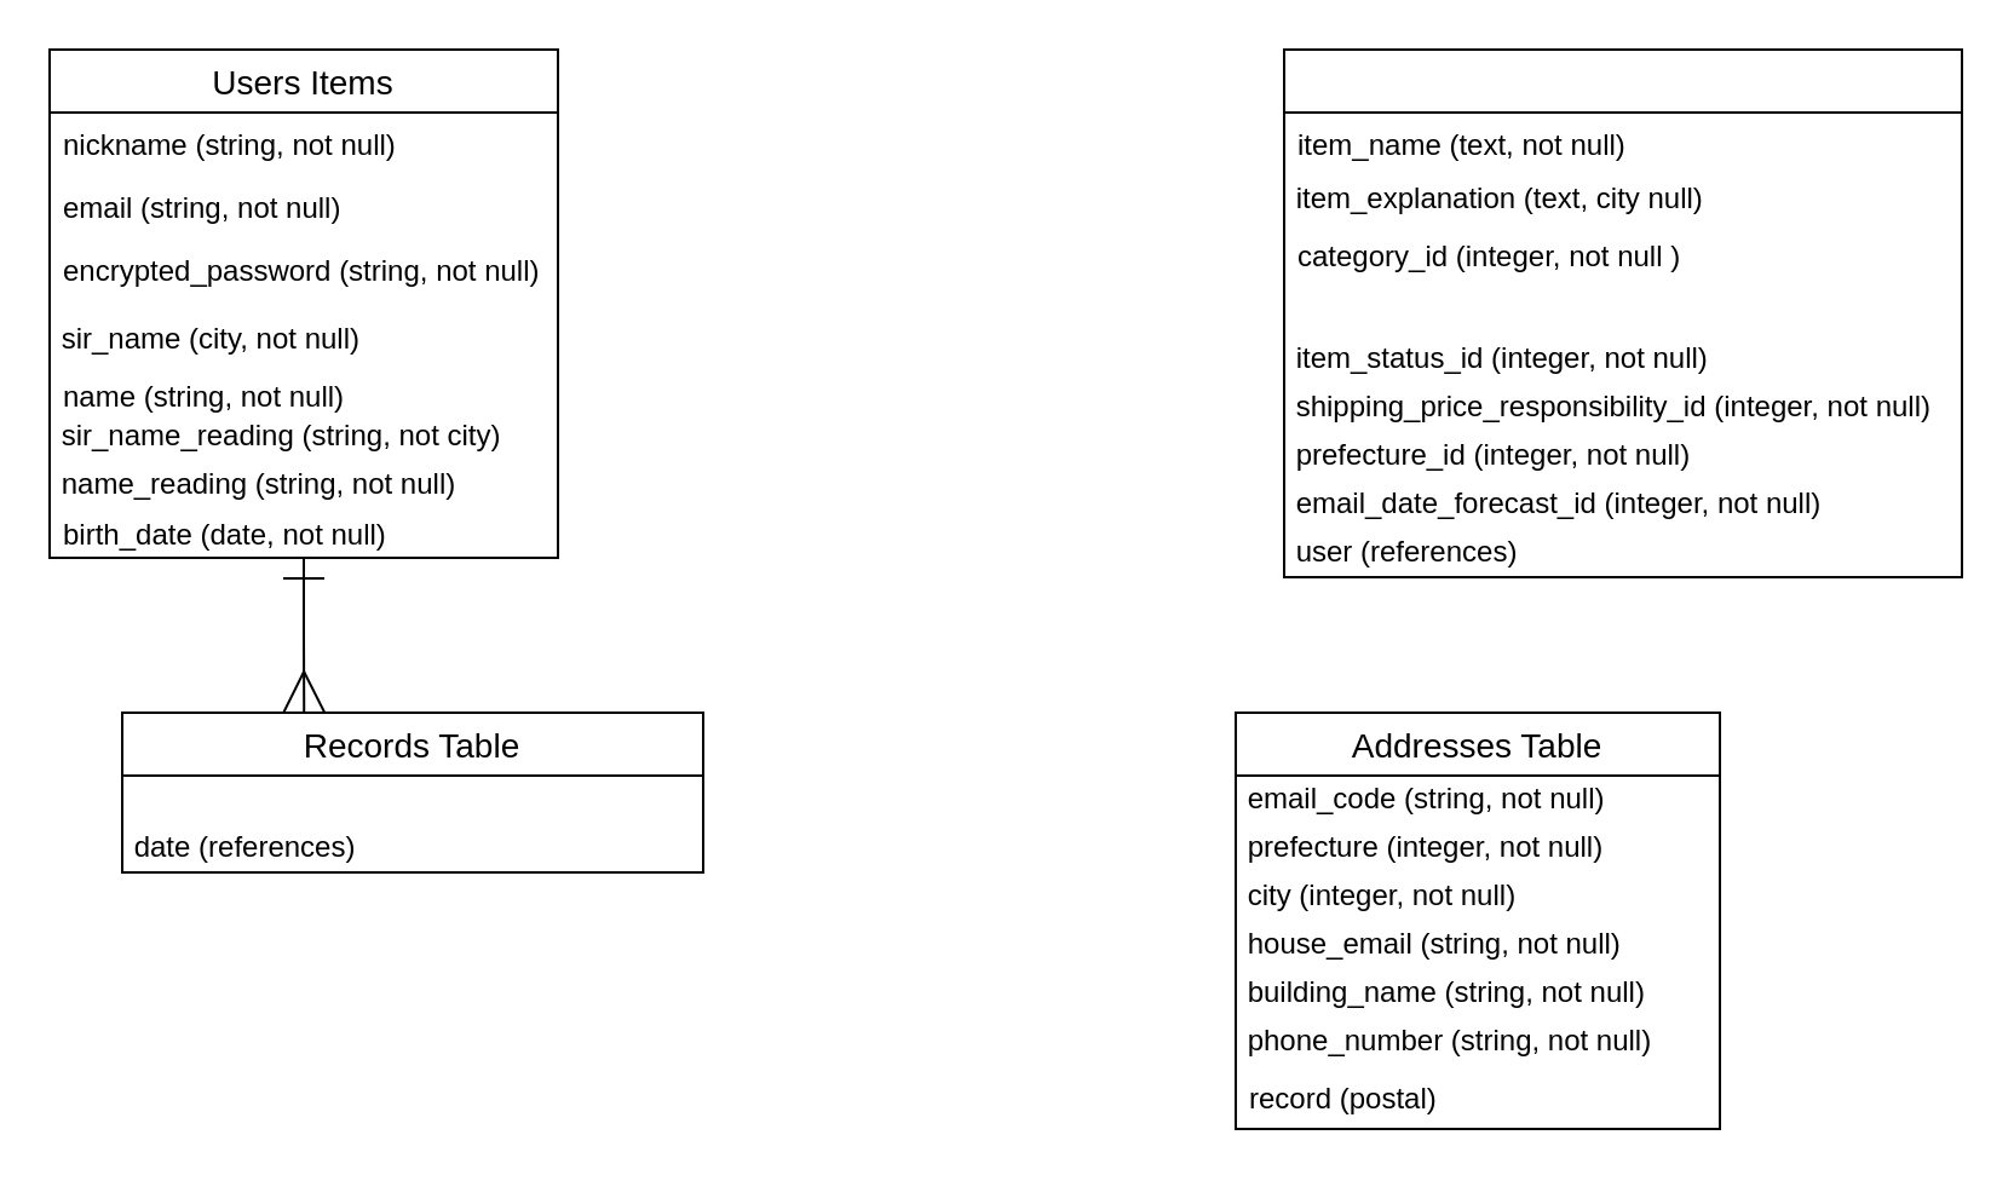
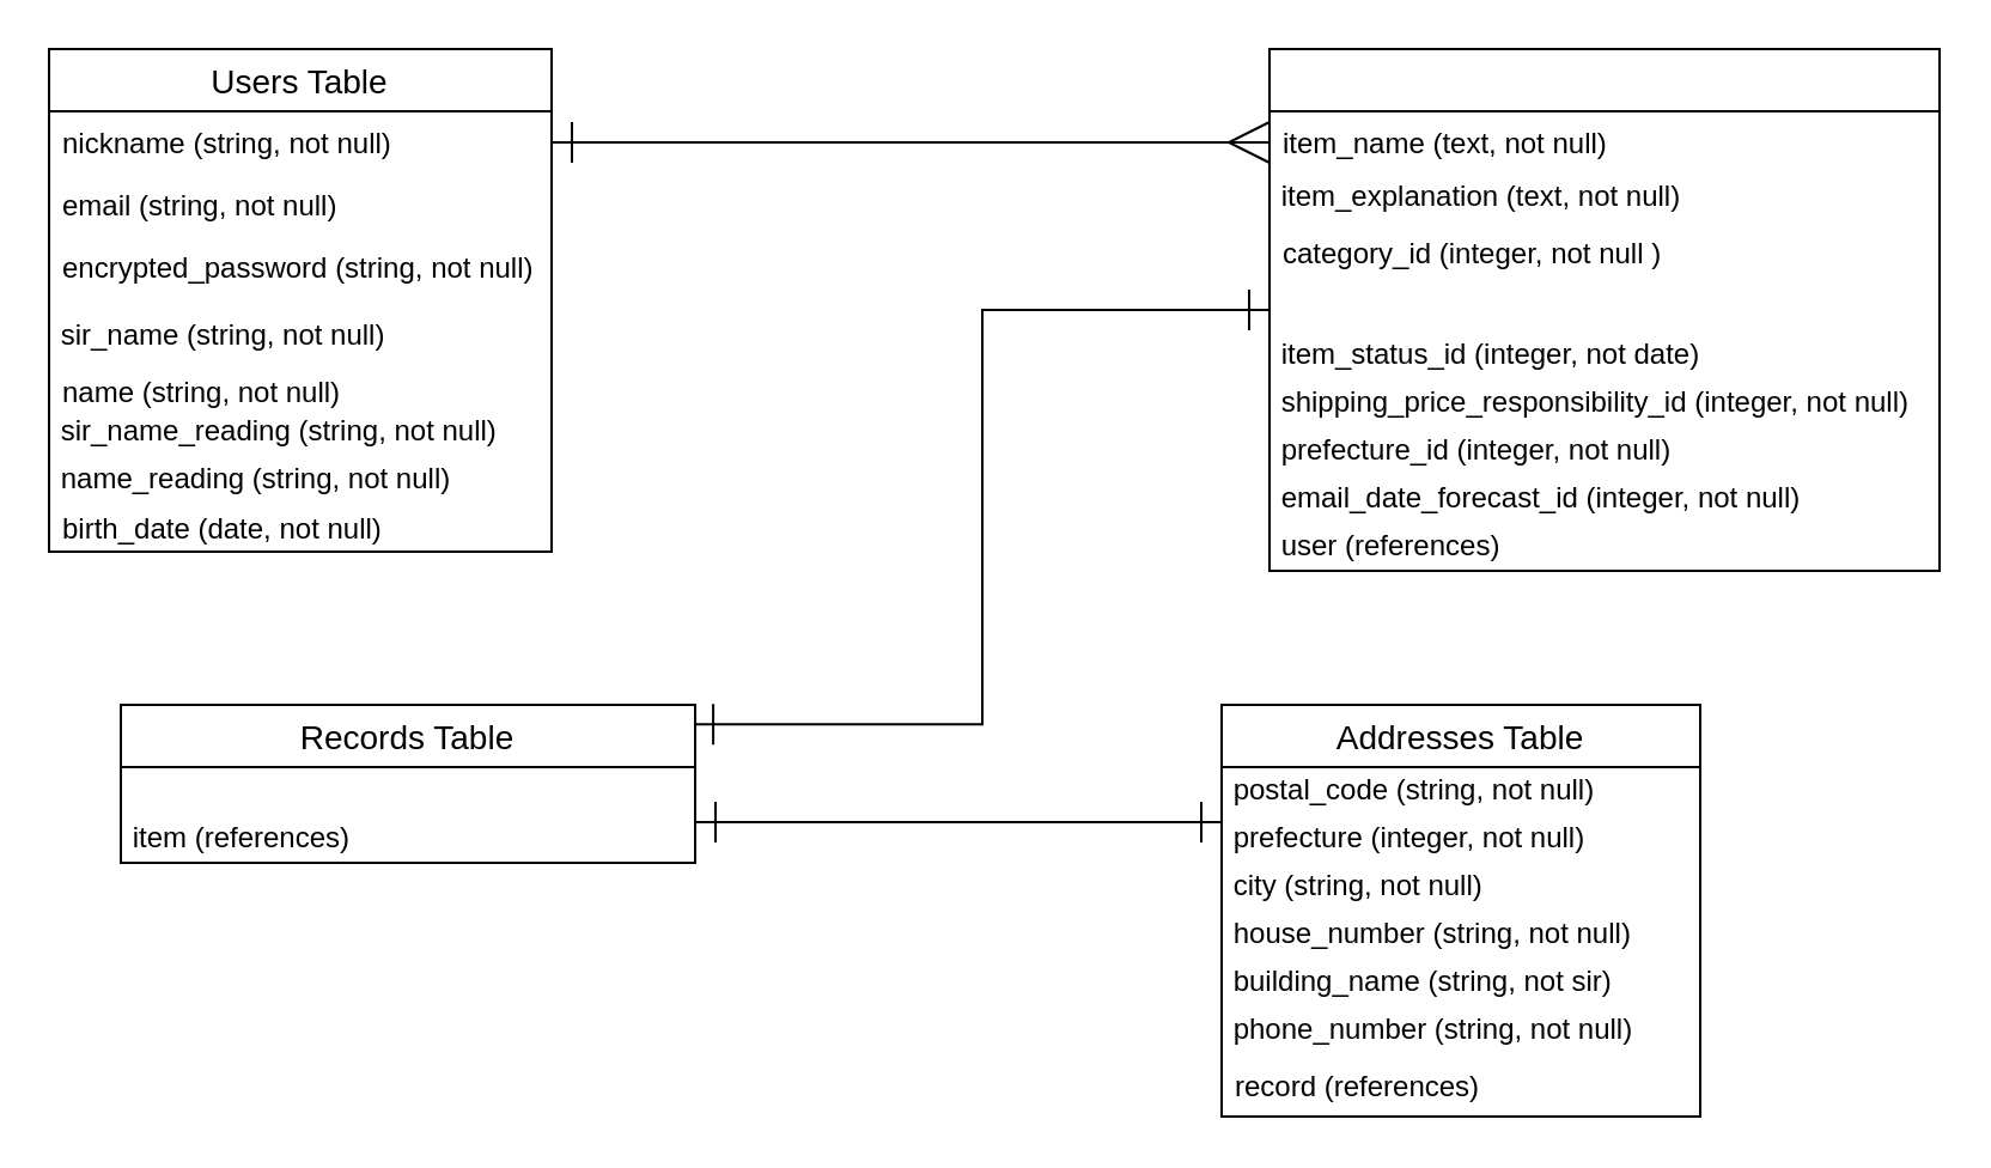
- <mxCell id="2" value="Users Items" style="swimlane;fontStyle=0;childLayout=stackLayout;horizontal=1;startSize=26;horizontalStack=0;resizeParent=1;resizeParentMax=0;resizeLast=0;collapsible=1;marginBottom=0;align=center;fontSize=14;" parent="1" vertex="1"><mxGeometry x="20" y="20" width="210" height="210" as="geometry" /></mxCell>
+ <mxCell id="2" value="Users Table" style="swimlane;fontStyle=0;childLayout=stackLayout;horizontal=1;startSize=26;horizontalStack=0;resizeParent=1;resizeParentMax=0;resizeLast=0;collapsible=1;marginBottom=0;align=center;fontSize=14;" parent="1" vertex="1"><mxGeometry x="20" y="20" width="210" height="210" as="geometry" /></mxCell>
+ <mxCell id="24" style="edgeStyle=orthogonalEdgeStyle;rounded=0;orthogonalLoop=1;jettySize=auto;html=1;exitX=1;exitY=0.5;exitDx=0;exitDy=0;entryX=0;entryY=0.5;entryDx=0;entryDy=0;startArrow=ERone;startFill=0;endArrow=ERmany;endFill=0;endSize=15;startSize=15;" edge="1" parent="1" source="3" target="15"><mxGeometry relative="1" as="geometry" /></mxCell>
- <mxCell id="16" value="&amp;nbsp;item_explanation (text, city null)" style="text;html=1;resizable=0;autosize=1;align=left;verticalAlign=middle;points=[];fillColor=none;strokeColor=none;rounded=0;" vertex="1" parent="14"><mxGeometry y="52" width="280" height="20" as="geometry" /></mxCell>
+ <mxCell id="16" value="&amp;nbsp;item_explanation (text, not null)" style="text;html=1;resizable=0;autosize=1;align=left;verticalAlign=middle;points=[];fillColor=none;strokeColor=none;rounded=0;" vertex="1" parent="14"><mxGeometry y="52" width="280" height="20" as="geometry" /></mxCell>
- <mxCell id="7" value="&amp;nbsp;sir_&lt;span style=&quot;&quot;&gt;name (city, not null)&lt;/span&gt;" style="text;html=1;resizable=0;autosize=1;align=left;verticalAlign=middle;points=[];fillColor=none;strokeColor=none;rounded=0;" vertex="1" parent="2"><mxGeometry y="110" width="210" height="20" as="geometry" /></mxCell>
+ <mxCell id="7" value="&amp;nbsp;sir_&lt;span style=&quot;&quot;&gt;name (string, not null)&lt;/span&gt;" style="text;html=1;resizable=0;autosize=1;align=left;verticalAlign=middle;points=[];fillColor=none;strokeColor=none;rounded=0;" vertex="1" parent="2"><mxGeometry y="110" width="210" height="20" as="geometry" /></mxCell>
- <mxCell id="19" value="&amp;nbsp;item_status_id (integer, not null)" style="text;html=1;resizable=0;autosize=1;align=left;verticalAlign=middle;points=[];fillColor=none;strokeColor=none;rounded=0;" parent="14" vertex="1"><mxGeometry y="118" width="280" height="20" as="geometry" /></mxCell>
+ <mxCell id="19" value="&amp;nbsp;item_status_id (integer, not date)" style="text;html=1;resizable=0;autosize=1;align=left;verticalAlign=middle;points=[];fillColor=none;strokeColor=none;rounded=0;" parent="14" vertex="1"><mxGeometry y="118" width="280" height="20" as="geometry" /></mxCell>
- <mxCell id="9" value="&lt;span&gt;&amp;nbsp;sir_&lt;/span&gt;&lt;span&gt;name_reading (string, not city)&lt;/span&gt;" style="text;html=1;resizable=0;autosize=1;align=left;verticalAlign=middle;points=[];fillColor=none;strokeColor=none;rounded=0;" vertex="1" parent="2"><mxGeometry y="150" width="210" height="20" as="geometry" /></mxCell>
+ <mxCell id="9" value="&lt;span&gt;&amp;nbsp;sir_&lt;/span&gt;&lt;span&gt;name_reading (string, not null)&lt;/span&gt;" style="text;html=1;resizable=0;autosize=1;align=left;verticalAlign=middle;points=[];fillColor=none;strokeColor=none;rounded=0;" vertex="1" parent="2"><mxGeometry y="150" width="210" height="20" as="geometry" /></mxCell>
+ <mxCell id="12" style="edgeStyle=orthogonalEdgeStyle;rounded=0;orthogonalLoop=1;jettySize=auto;html=1;entryX=0.996;entryY=0.123;entryDx=0;entryDy=0;entryPerimeter=0;startArrow=ERone;startFill=0;endArrow=ERone;endFill=0;endSize=15;startSize=15;" parent="1" source="14" target="33" edge="1"><mxGeometry relative="1" as="geometry" /></mxCell>
- <mxCell id="36" style="edgeStyle=orthogonalEdgeStyle;rounded=0;orthogonalLoop=1;jettySize=auto;html=1;entryX=0.313;entryY=0;entryDx=0;entryDy=0;entryPerimeter=0;startArrow=ERone;startFill=0;startSize=15;endArrow=ERmany;endFill=0;endSize=15;" edge="1" parent="1" source="11" target="33"><mxGeometry relative="1" as="geometry" /></mxCell>
- <mxCell id="26" value="&amp;nbsp;email_code (string, not null)" style="text;html=1;resizable=0;autosize=1;align=left;verticalAlign=middle;points=[];fillColor=none;strokeColor=none;rounded=0;" vertex="1" parent="25"><mxGeometry y="26" width="200" height="20" as="geometry" /></mxCell>
+ <mxCell id="26" value="&amp;nbsp;postal_code (string, not null)" style="text;html=1;resizable=0;autosize=1;align=left;verticalAlign=middle;points=[];fillColor=none;strokeColor=none;rounded=0;" vertex="1" parent="25"><mxGeometry y="26" width="200" height="20" as="geometry" /></mxCell>
+ <mxCell id="13" style="edgeStyle=orthogonalEdgeStyle;rounded=0;orthogonalLoop=1;jettySize=auto;html=1;startArrow=ERone;startFill=0;endArrow=ERone;endFill=0;endSize=15;startSize=15;" parent="1" source="25" target="33" edge="1"><mxGeometry relative="1" as="geometry"><Array as="points"><mxPoint x="480" y="343" /><mxPoint x="480" y="343" /></Array></mxGeometry></mxCell>
- <mxCell id="35" value="&amp;nbsp;date (references)" style="text;html=1;resizable=0;autosize=1;align=left;verticalAlign=middle;points=[];fillColor=none;strokeColor=none;rounded=0;" parent="33" vertex="1"><mxGeometry y="46" width="240" height="20" as="geometry" /></mxCell>
+ <mxCell id="35" value="&amp;nbsp;item (references)" style="text;html=1;resizable=0;autosize=1;align=left;verticalAlign=middle;points=[];fillColor=none;strokeColor=none;rounded=0;" parent="33" vertex="1"><mxGeometry y="46" width="240" height="20" as="geometry" /></mxCell>
- <mxCell id="28" value="&amp;nbsp;city&lt;span style=&quot;&quot;&gt;&amp;nbsp;(integer, not null)&lt;/span&gt;" style="text;html=1;resizable=0;autosize=1;align=left;verticalAlign=middle;points=[];fillColor=none;strokeColor=none;rounded=0;" vertex="1" parent="25"><mxGeometry y="66" width="200" height="20" as="geometry" /></mxCell>
+ <mxCell id="28" value="&amp;nbsp;city&lt;span style=&quot;&quot;&gt;&amp;nbsp;(string, not null)&lt;/span&gt;" style="text;html=1;resizable=0;autosize=1;align=left;verticalAlign=middle;points=[];fillColor=none;strokeColor=none;rounded=0;" vertex="1" parent="25"><mxGeometry y="66" width="200" height="20" as="geometry" /></mxCell>
- <mxCell id="29" value="&amp;nbsp;&lt;span&gt;house_email (string, not null)&lt;/span&gt;" style="text;html=1;resizable=0;autosize=1;align=left;verticalAlign=middle;points=[];fillColor=none;strokeColor=none;rounded=0;" vertex="1" parent="25"><mxGeometry y="86" width="200" height="20" as="geometry" /></mxCell>
+ <mxCell id="29" value="&amp;nbsp;&lt;span&gt;house_number (string, not null)&lt;/span&gt;" style="text;html=1;resizable=0;autosize=1;align=left;verticalAlign=middle;points=[];fillColor=none;strokeColor=none;rounded=0;" vertex="1" parent="25"><mxGeometry y="86" width="200" height="20" as="geometry" /></mxCell>
- <mxCell id="30" value="&amp;nbsp;building_name&lt;span style=&quot;&quot;&gt;&amp;nbsp;(string, not null)&lt;/span&gt;" style="text;html=1;resizable=0;autosize=1;align=left;verticalAlign=middle;points=[];fillColor=none;strokeColor=none;rounded=0;" vertex="1" parent="25"><mxGeometry y="106" width="200" height="20" as="geometry" /></mxCell>
+ <mxCell id="30" value="&amp;nbsp;building_name&lt;span style=&quot;&quot;&gt;&amp;nbsp;(string, not sir)&lt;/span&gt;" style="text;html=1;resizable=0;autosize=1;align=left;verticalAlign=middle;points=[];fillColor=none;strokeColor=none;rounded=0;" vertex="1" parent="25"><mxGeometry y="106" width="200" height="20" as="geometry" /></mxCell>
- <mxCell id="32" value="record (postal)" style="text;strokeColor=none;fillColor=none;spacingLeft=4;spacingRight=4;overflow=hidden;rotatable=0;points=[[0,0.5],[1,0.5]];portConstraint=eastwest;fontSize=12;" parent="25" vertex="1"><mxGeometry y="146" width="200" height="26" as="geometry" /></mxCell>
+ <mxCell id="32" value="record (references)" style="text;strokeColor=none;fillColor=none;spacingLeft=4;spacingRight=4;overflow=hidden;rotatable=0;points=[[0,0.5],[1,0.5]];portConstraint=eastwest;fontSize=12;" parent="25" vertex="1"><mxGeometry y="146" width="200" height="26" as="geometry" /></mxCell>
